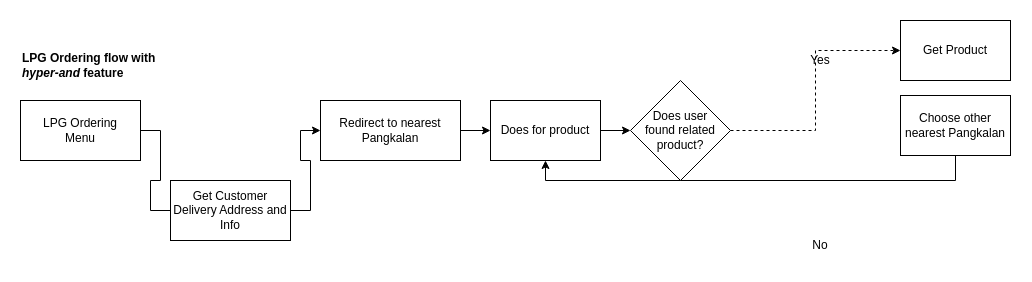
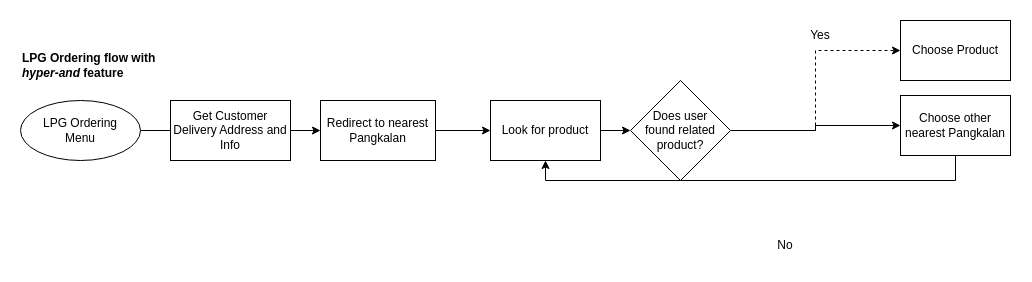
- <mxCell id="13" value="Get Product" style="rounded=0;whiteSpace=wrap;html=1;" vertex="1" parent="1"><mxGeometry x="900" y="20" width="110" height="60" as="geometry" /></mxCell>
+ <mxCell id="13" value="Choose Product" style="rounded=0;whiteSpace=wrap;html=1;" vertex="1" parent="1"><mxGeometry x="900" y="20" width="110" height="60" as="geometry" /></mxCell>
- <mxCell id="16" value="Yes" style="text;html=1;strokeColor=none;fillColor=none;align=center;verticalAlign=middle;whiteSpace=wrap;rounded=0;" vertex="1" parent="1"><mxGeometry x="790" y="45" width="60" height="30" as="geometry" /></mxCell>
+ <mxCell id="16" value="Yes" style="text;html=1;strokeColor=none;fillColor=none;align=center;verticalAlign=middle;whiteSpace=wrap;rounded=0;" vertex="1" parent="1"><mxGeometry x="790" y="20" width="60" height="30" as="geometry" /></mxCell>
+ <mxCell id="10" style="edgeStyle=orthogonalEdgeStyle;rounded=0;orthogonalLoop=1;jettySize=auto;html=1;exitX=1;exitY=0.5;exitDx=0;exitDy=0;entryX=0;entryY=0.5;entryDx=0;entryDy=0;" edge="1" parent="1" source="18" target="15"><mxGeometry relative="1" as="geometry"><mxPoint x="760" y="130" as="sourcePoint" /></mxGeometry></mxCell>
- <mxCell id="3" value="LPG Ordering&lt;br&gt;Menu" style="rounded=0;whiteSpace=wrap;html=1;" vertex="1" parent="1"><mxGeometry x="20" y="100" width="120" height="60" as="geometry" /></mxCell>
+ <mxCell id="3" value="LPG Ordering&lt;br&gt;Menu" style="ellipse;whiteSpace=wrap;html=1;" vertex="1" parent="1"><mxGeometry x="20" y="100" width="120" height="60" as="geometry" /></mxCell>
- <mxCell id="7" value="Redirect to nearest Pangkalan" style="rounded=0;whiteSpace=wrap;html=1;" vertex="1" parent="1"><mxGeometry x="320" y="100" width="140" height="60" as="geometry" /></mxCell>
+ <mxCell id="7" value="Redirect to nearest Pangkalan" style="rounded=0;whiteSpace=wrap;html=1;" vertex="1" parent="1"><mxGeometry x="320" y="100" width="115" height="60" as="geometry" /></mxCell>
- <mxCell id="12" value="Does for product" style="rounded=0;whiteSpace=wrap;html=1;" vertex="1" parent="1"><mxGeometry x="490" y="100" width="110" height="60" as="geometry" /></mxCell>
+ <mxCell id="12" value="Look for product" style="rounded=0;whiteSpace=wrap;html=1;" vertex="1" parent="1"><mxGeometry x="490" y="100" width="110" height="60" as="geometry" /></mxCell>
- <mxCell id="5" value="Get Customer&lt;br&gt;Delivery Address and Info" style="rounded=0;whiteSpace=wrap;html=1;" vertex="1" parent="1"><mxGeometry x="170" y="180" width="120" height="60" as="geometry" /></mxCell>
+ <mxCell id="5" value="Get Customer&lt;br&gt;Delivery Address and Info" style="rounded=0;whiteSpace=wrap;html=1;" vertex="1" parent="1"><mxGeometry x="170" y="100" width="120" height="60" as="geometry" /></mxCell>
- <mxCell id="17" value="No" style="text;html=1;strokeColor=none;fillColor=none;align=center;verticalAlign=middle;whiteSpace=wrap;rounded=0;" vertex="1" parent="1"><mxGeometry x="790" y="230" width="60" height="30" as="geometry" /></mxCell>
+ <mxCell id="17" value="No" style="text;html=1;strokeColor=none;fillColor=none;align=center;verticalAlign=middle;whiteSpace=wrap;rounded=0;" vertex="1" parent="1"><mxGeometry x="755" y="230" width="60" height="30" as="geometry" /></mxCell>
